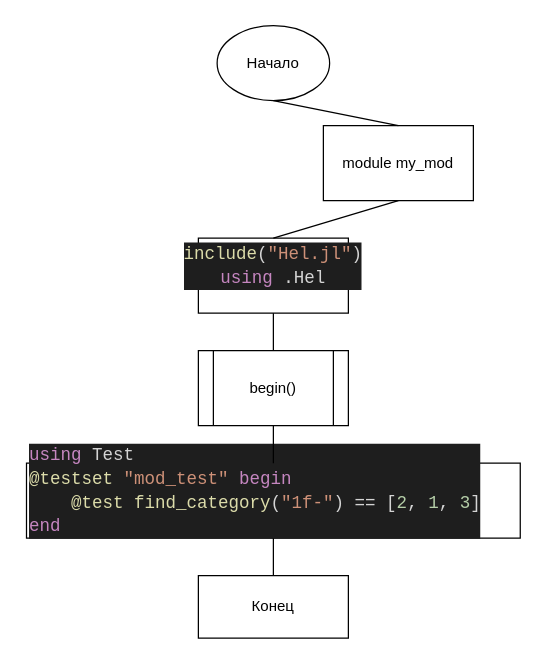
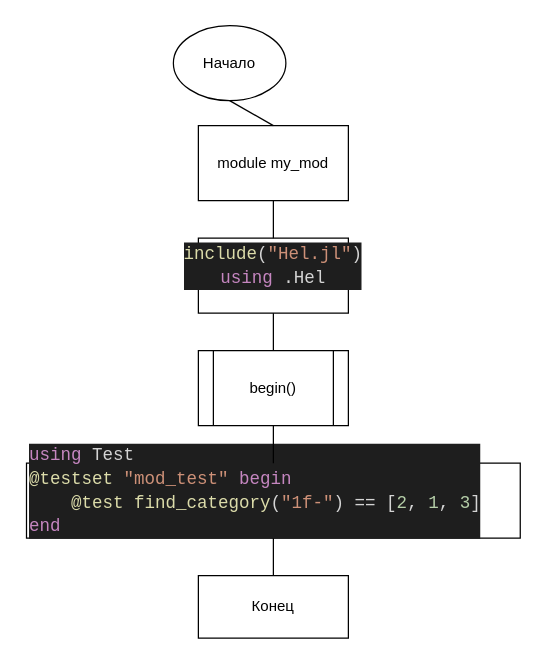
- <mxCell id="2" value="Начало" style="ellipse;whiteSpace=wrap;html=1;" vertex="1" parent="1"><mxGeometry x="173" y="20" width="90" height="60" as="geometry" /></mxCell>
+ <mxCell id="2" value="Начало" style="ellipse;whiteSpace=wrap;html=1;" vertex="1" parent="1"><mxGeometry x="138" y="20" width="90" height="60" as="geometry" /></mxCell>
- <mxCell id="3" value="module my_mod" style="rounded=0;whiteSpace=wrap;html=1;" vertex="1" parent="1"><mxGeometry x="258" y="100" width="120" height="60" as="geometry" /></mxCell>
+ <mxCell id="3" value="module my_mod" style="rounded=0;whiteSpace=wrap;html=1;" vertex="1" parent="1"><mxGeometry x="158" y="100" width="120" height="60" as="geometry" /></mxCell>
